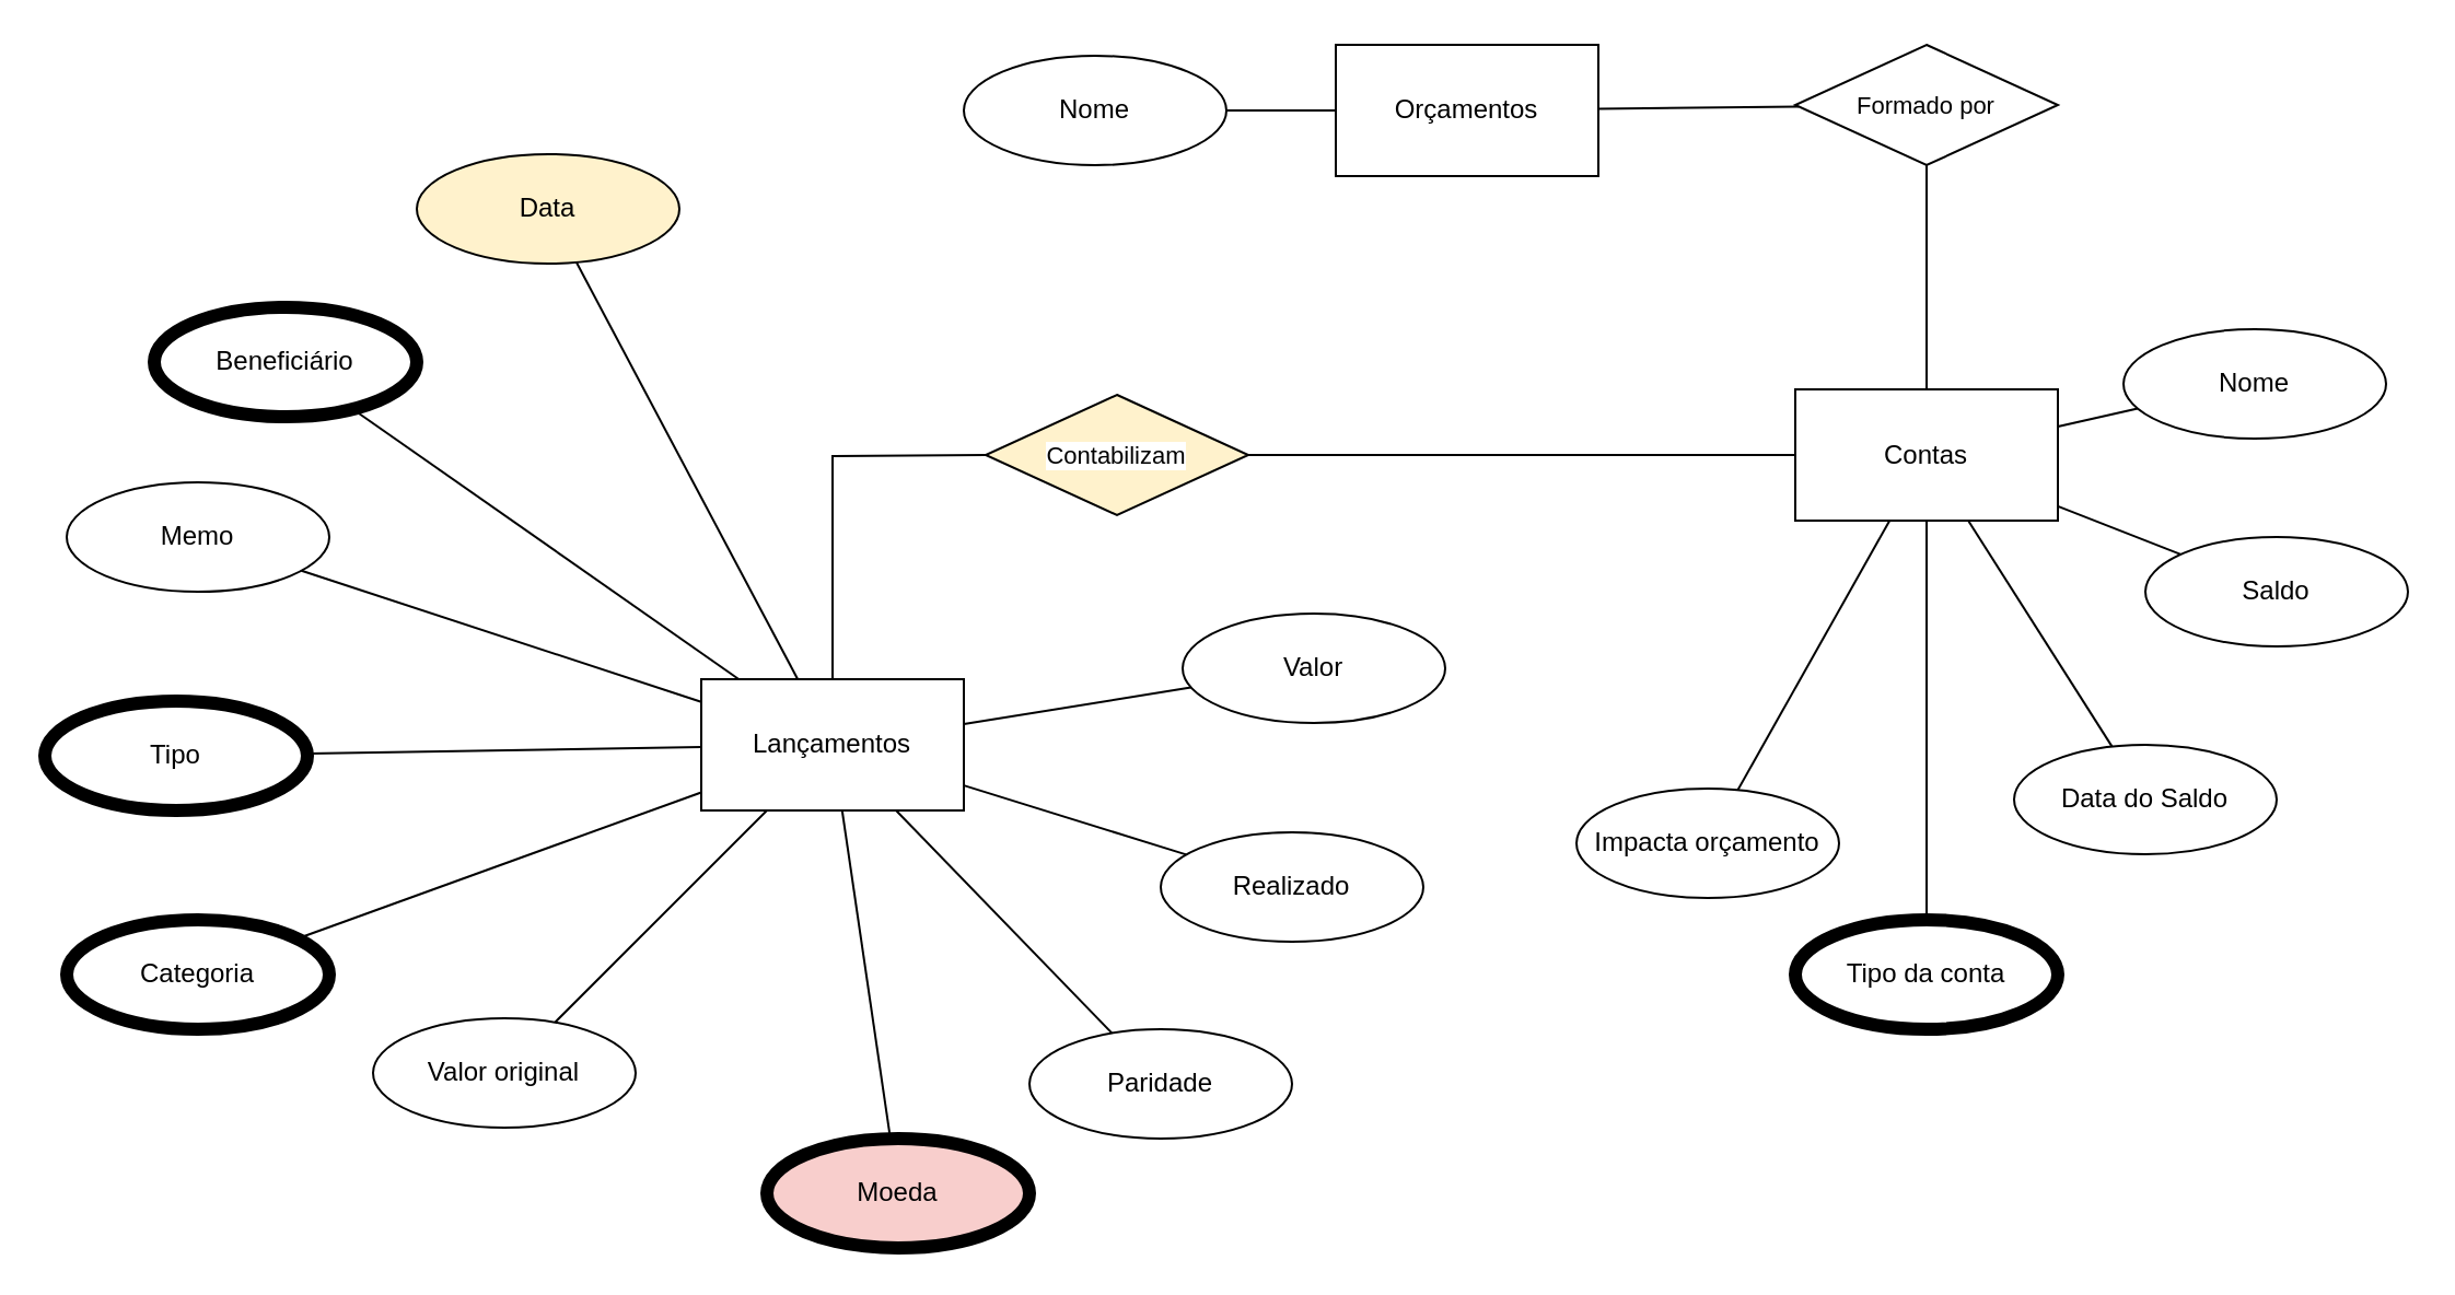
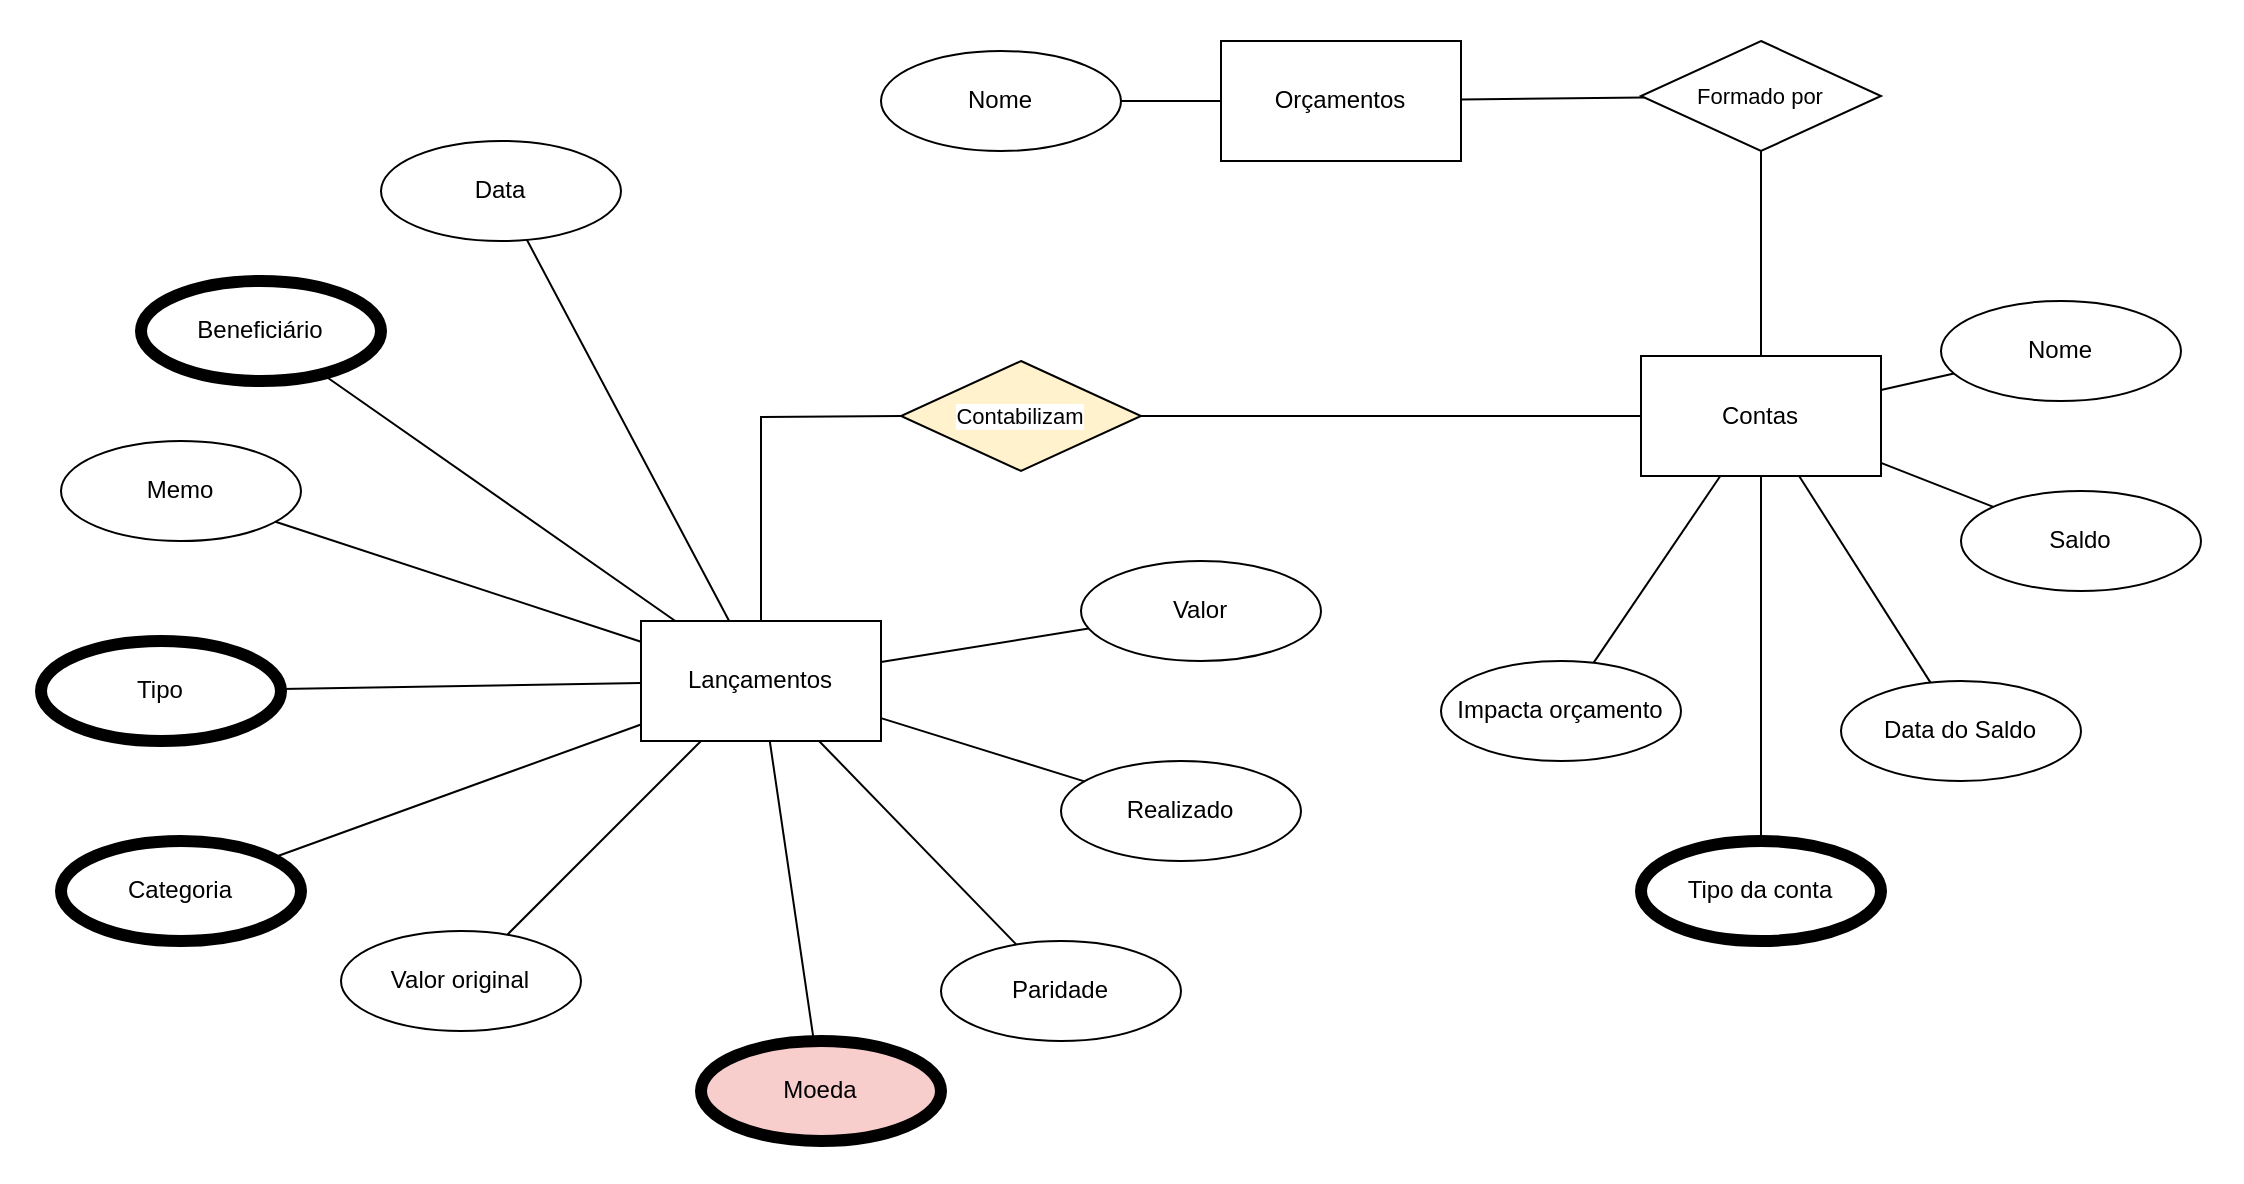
- <mxCell id="24" value="Data" style="ellipse;whiteSpace=wrap;html=1;fillColor=#fff2cc;" parent="1" vertex="1"><mxGeometry x="190" y="70" width="120" height="50" as="geometry" /></mxCell>
+ <mxCell id="24" value="Data" style="ellipse;whiteSpace=wrap;html=1;" parent="1" vertex="1"><mxGeometry x="190" y="70" width="120" height="50" as="geometry" /></mxCell>
- <mxCell id="22" value="Impacta orçamento" style="ellipse;whiteSpace=wrap;html=1;" parent="1" vertex="1"><mxGeometry x="720" y="360" width="120" height="50" as="geometry" /></mxCell>
+ <mxCell id="22" value="Impacta orçamento" style="ellipse;whiteSpace=wrap;html=1;" parent="1" vertex="1"><mxGeometry x="720" y="330" width="120" height="50" as="geometry" /></mxCell>
